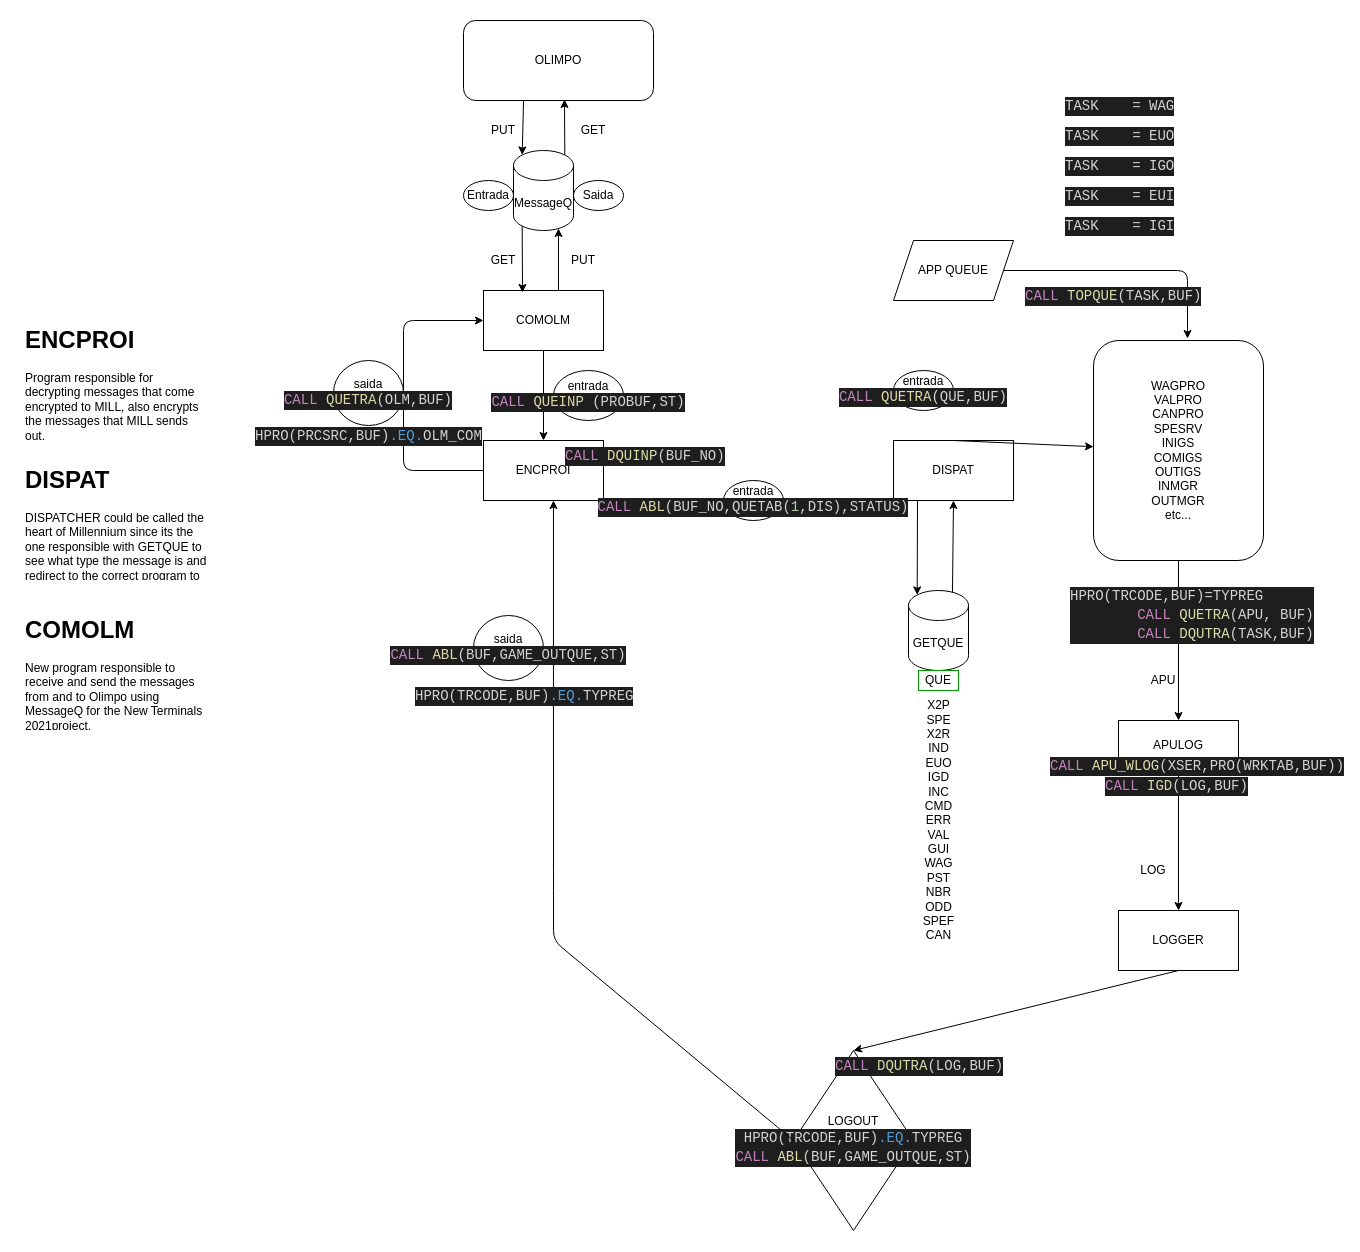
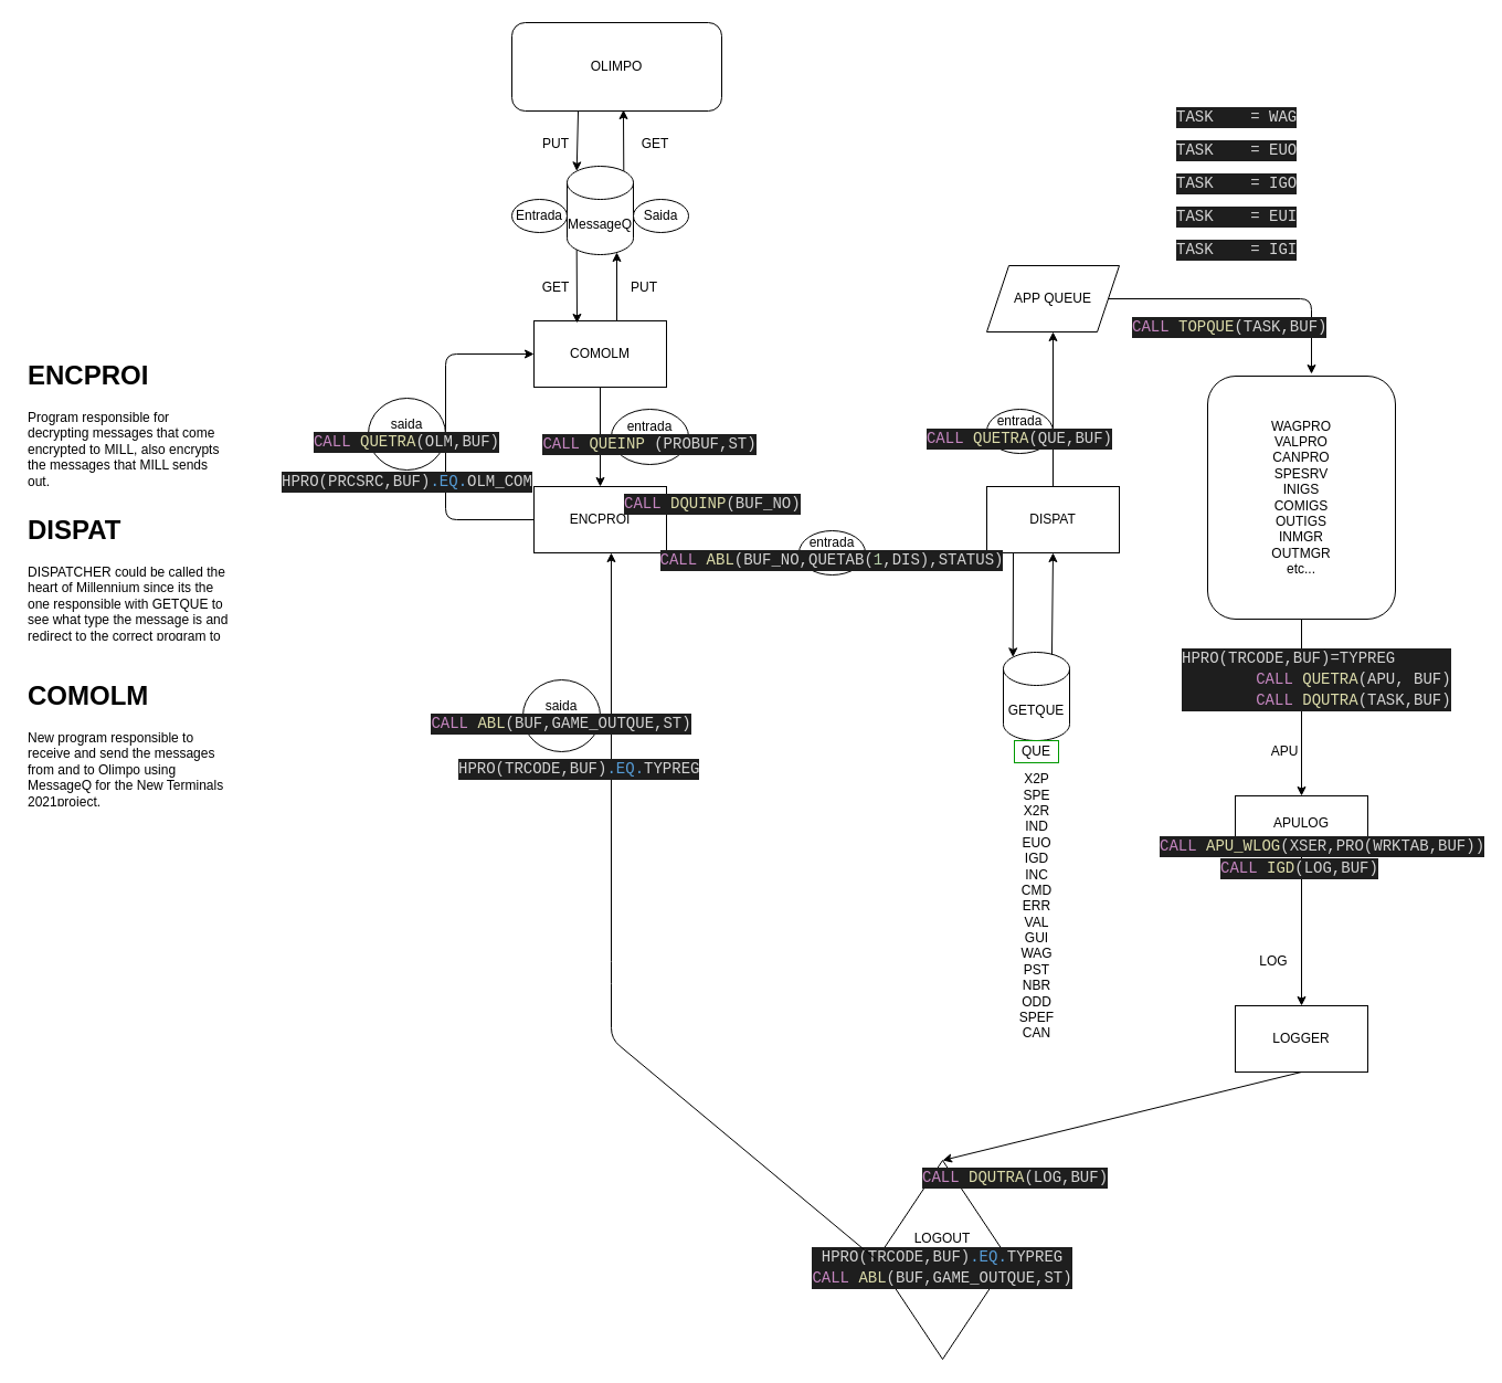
- <mxCell id="11" value="" style="endArrow=classic;html=1;exitX=0.5;exitY=0;exitDx=0;exitDy=0;" parent="1" source="6" target="12" edge="1"><mxGeometry width="50" height="50" relative="1" as="geometry"><mxPoint x="733" y="480" as="sourcePoint" /><mxPoint x="783" y="430" as="targetPoint" /></mxGeometry></mxCell>
+ <mxCell id="11" value="" style="endArrow=classic;html=1;exitX=0.5;exitY=0;exitDx=0;exitDy=0;" parent="1" source="6" target="10" edge="1"><mxGeometry width="50" height="50" relative="1" as="geometry"><mxPoint x="733" y="480" as="sourcePoint" /><mxPoint x="783" y="430" as="targetPoint" /></mxGeometry></mxCell>
